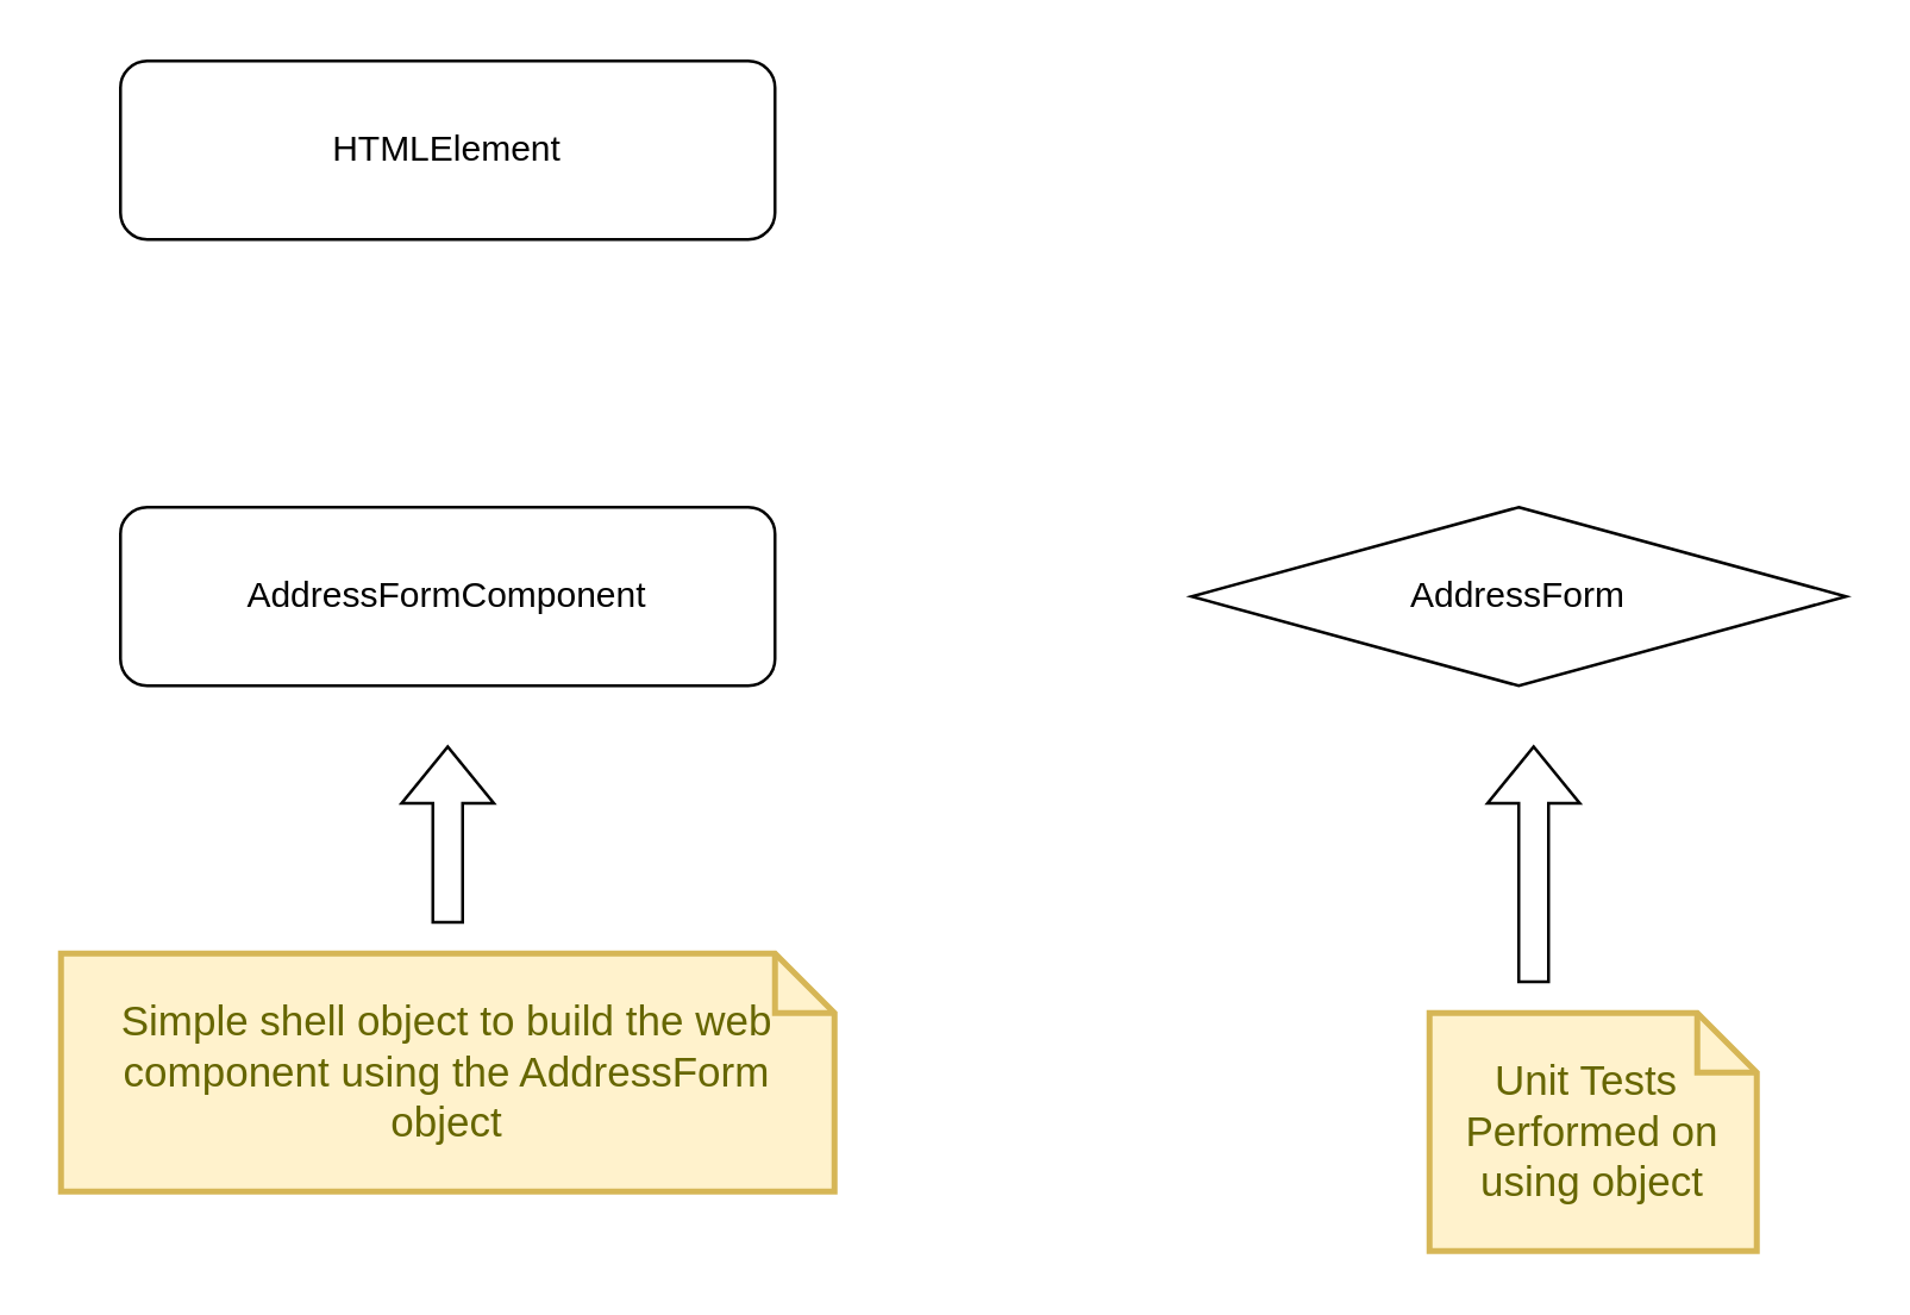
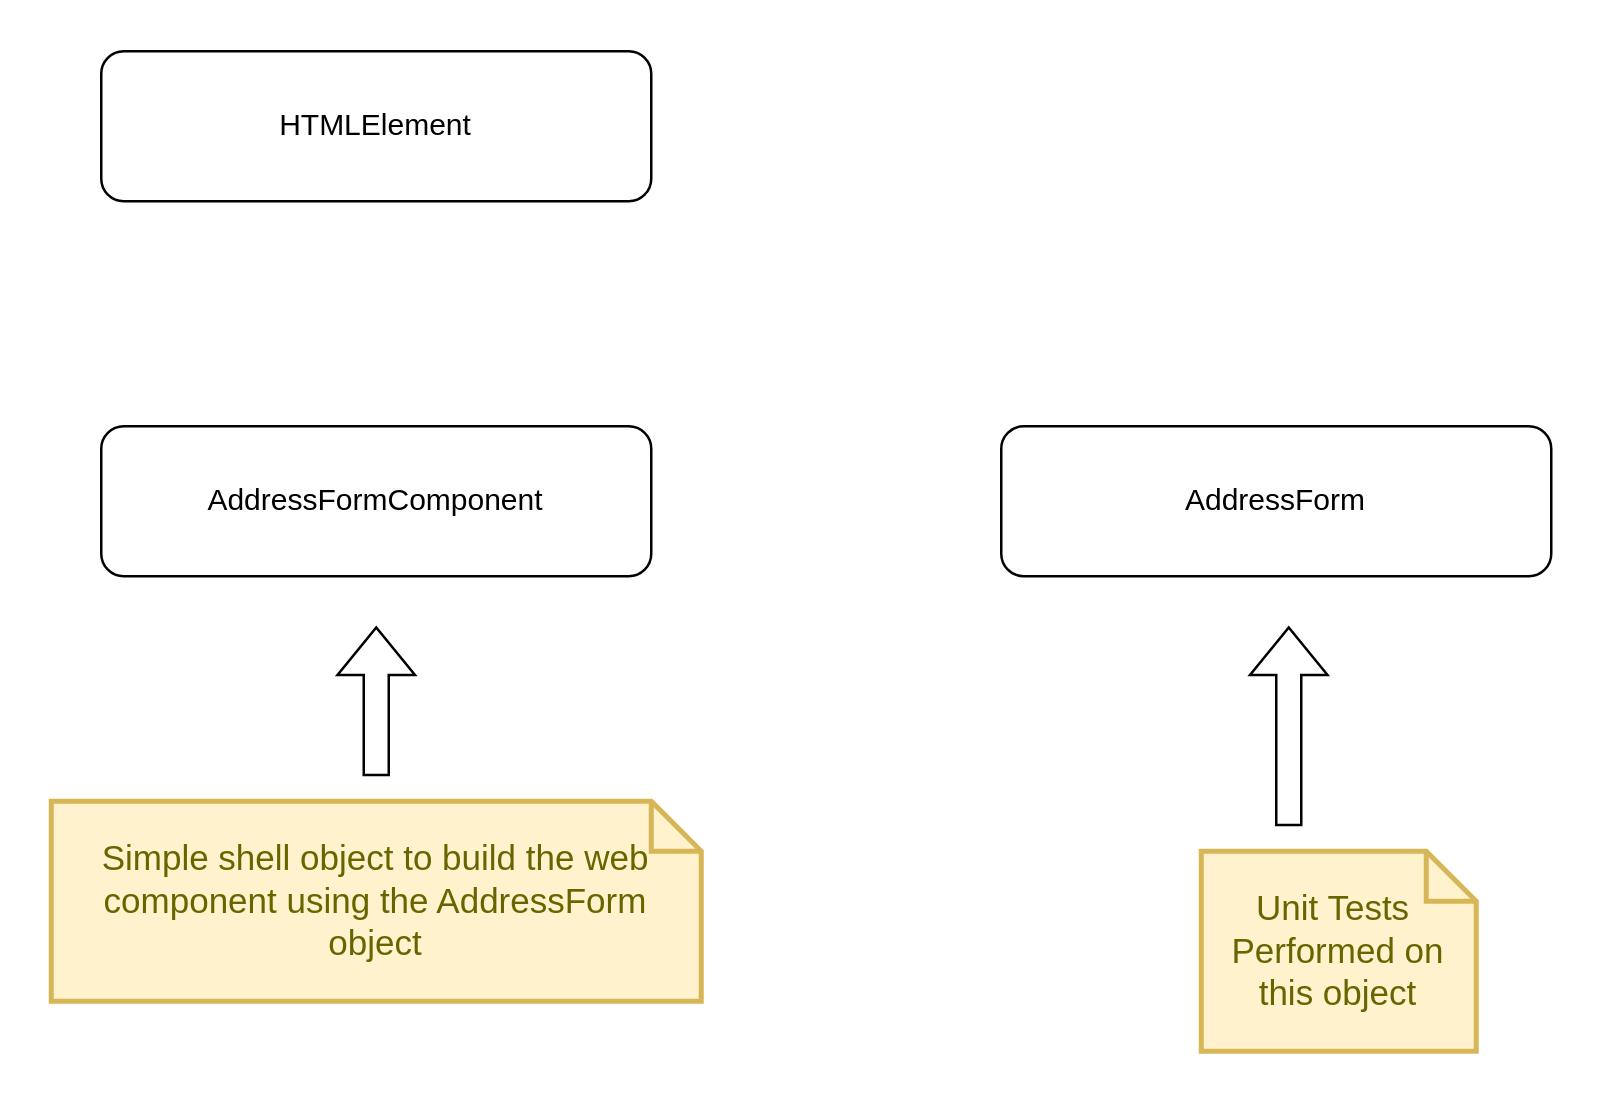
- <mxCell id="4" value="AddressForm" style="rhombus;whiteSpace=wrap;html=1;perimeterSpacing=0;" vertex="1" parent="1"><mxGeometry x="400" y="170" width="220" height="60" as="geometry" /></mxCell>
+ <mxCell id="4" value="AddressForm" style="rounded=1;whiteSpace=wrap;html=1;perimeterSpacing=0;" vertex="1" parent="1"><mxGeometry x="400" y="170" width="220" height="60" as="geometry" /></mxCell>
- <mxCell id="5" value="Unit Tests&amp;nbsp;&lt;br&gt;Performed on using object" style="shape=note;strokeWidth=2;fontSize=14;size=20;whiteSpace=wrap;html=1;fillColor=#fff2cc;strokeColor=#d6b656;fontColor=#666600;perimeterSpacing=10;" vertex="1" parent="1"><mxGeometry x="480" y="340" width="110.0" height="80" as="geometry" /></mxCell>
+ <mxCell id="5" value="Unit Tests&amp;nbsp;&lt;br&gt;Performed on this object" style="shape=note;strokeWidth=2;fontSize=14;size=20;whiteSpace=wrap;html=1;fillColor=#fff2cc;strokeColor=#d6b656;fontColor=#666600;perimeterSpacing=10;" vertex="1" parent="1"><mxGeometry x="480" y="340" width="110.0" height="80" as="geometry" /></mxCell>
